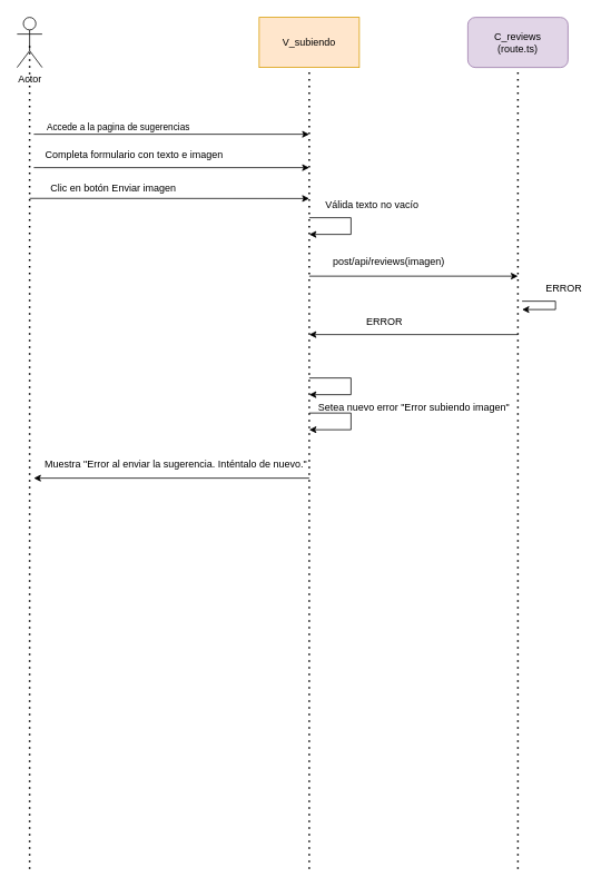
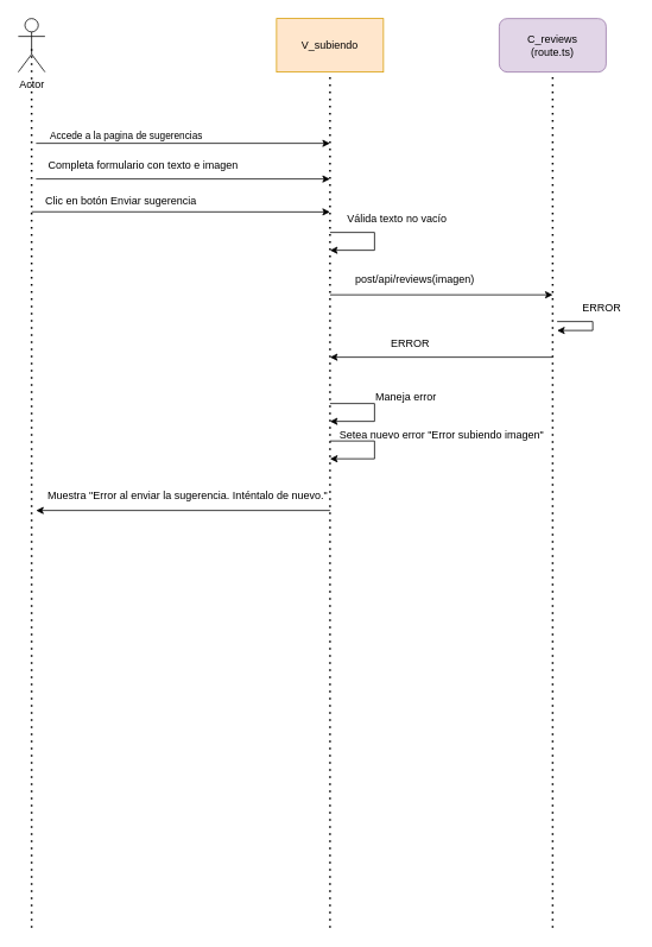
- <mxCell id="13" value="Clic en botón Enviar imagen" style="text;html=1;align=center;verticalAlign=middle;resizable=0;points=[];autosize=1;strokeColor=none;fillColor=none;" vertex="1" parent="1"><mxGeometry x="40" y="210" width="190" height="30" as="geometry" /></mxCell>
+ <mxCell id="13" value="Clic en botón Enviar sugerencia" style="text;html=1;align=center;verticalAlign=middle;resizable=0;points=[];autosize=1;strokeColor=none;fillColor=none;" vertex="1" parent="1"><mxGeometry x="40" y="210" width="190" height="30" as="geometry" /></mxCell>
+ <mxCell id="17" value="Maneja error" style="text;html=1;align=center;verticalAlign=middle;resizable=0;points=[];autosize=1;strokeColor=none;fillColor=none;" vertex="1" parent="1"><mxGeometry x="410" y="430" width="90" height="30" as="geometry" /></mxCell>
